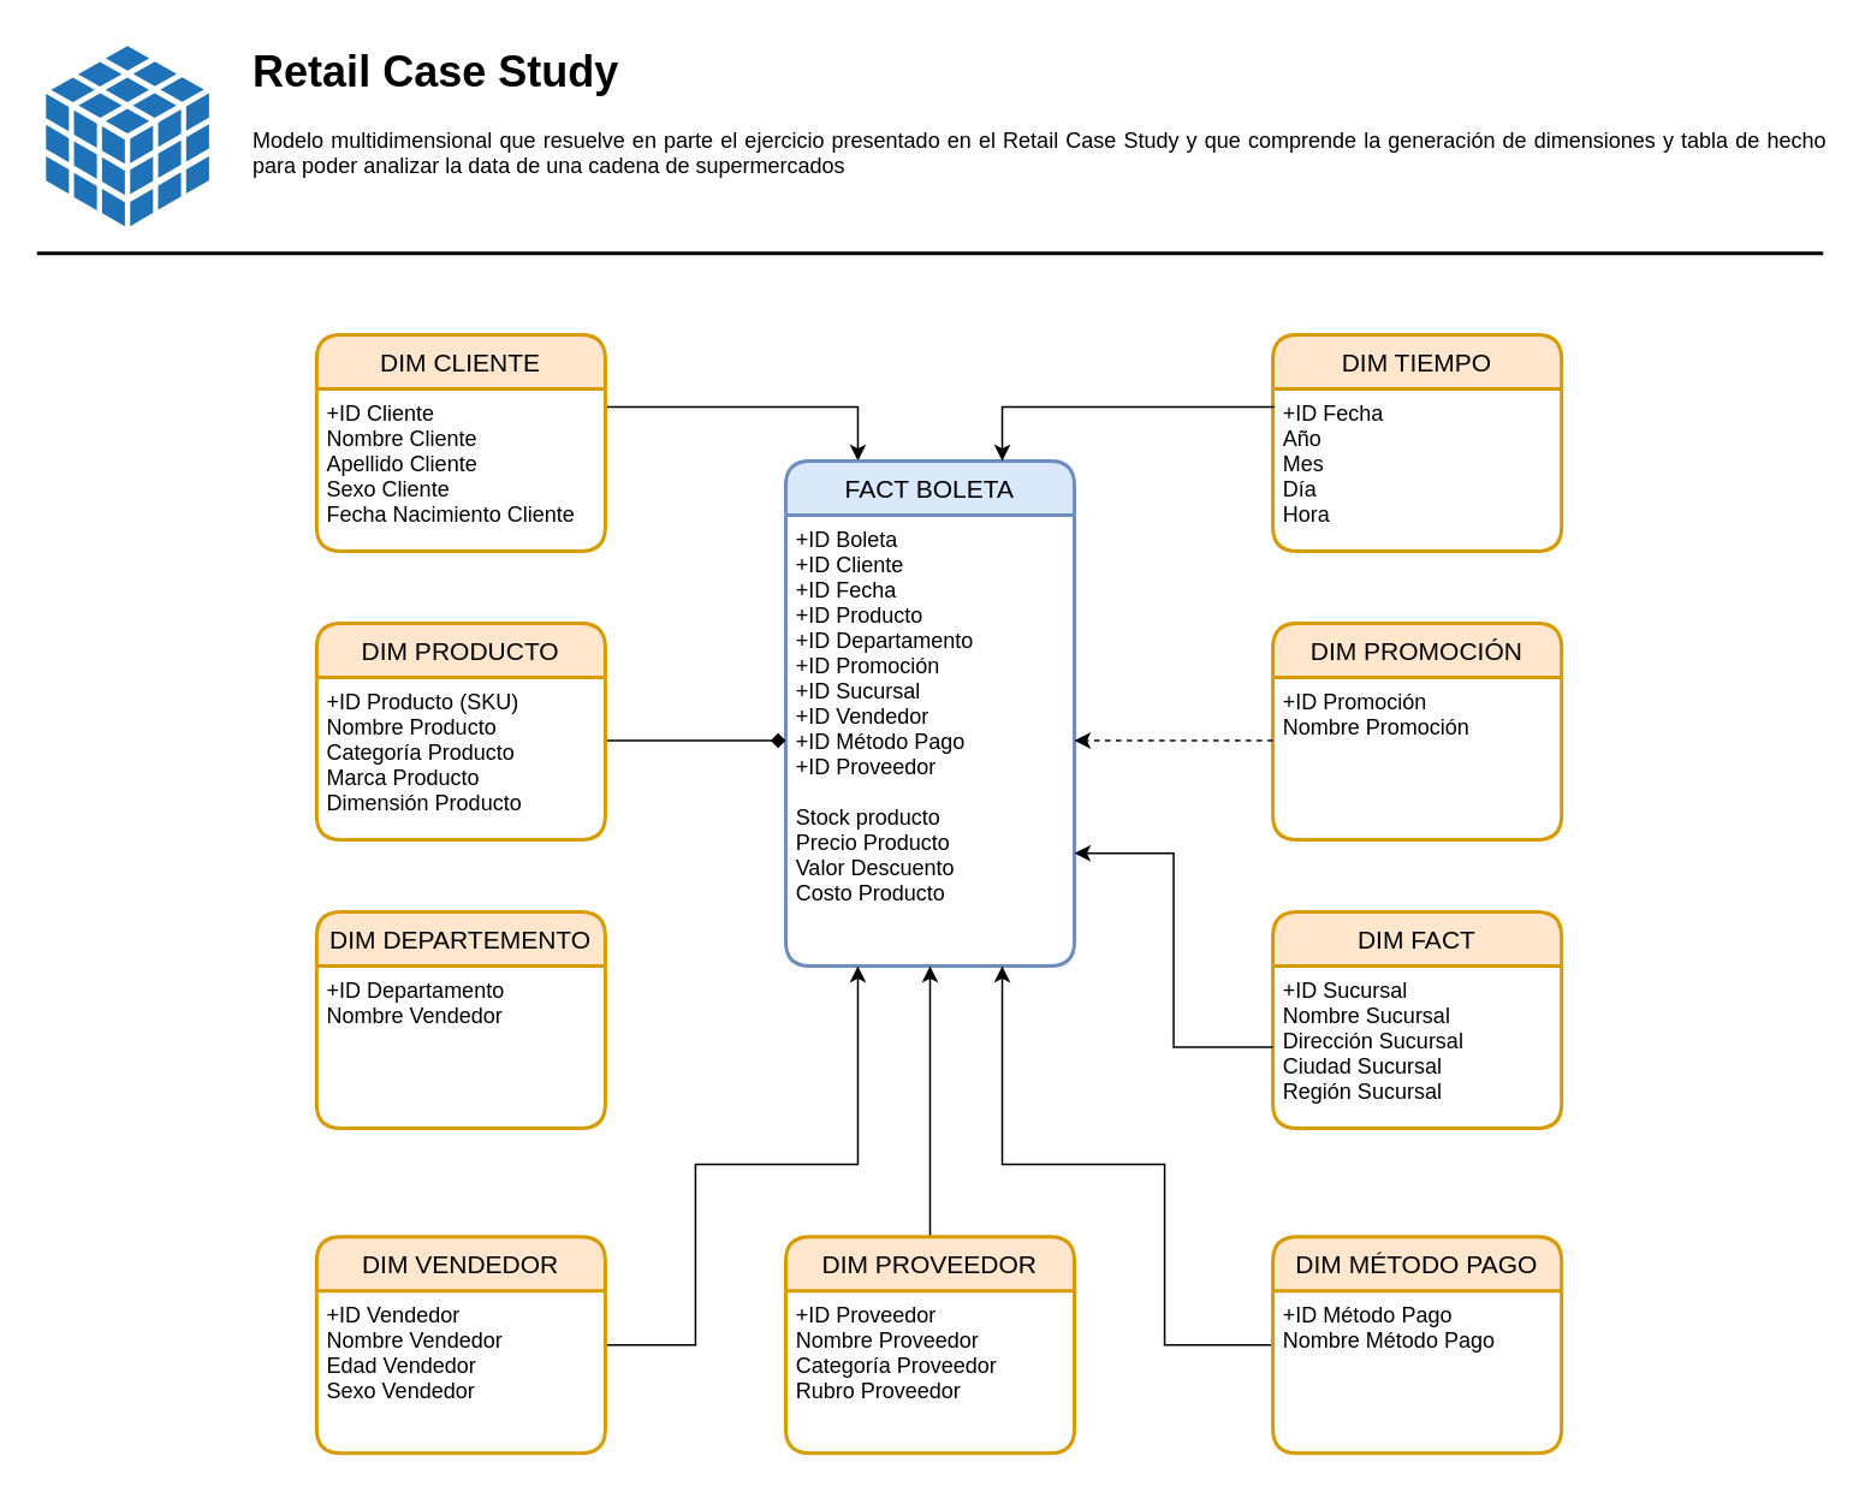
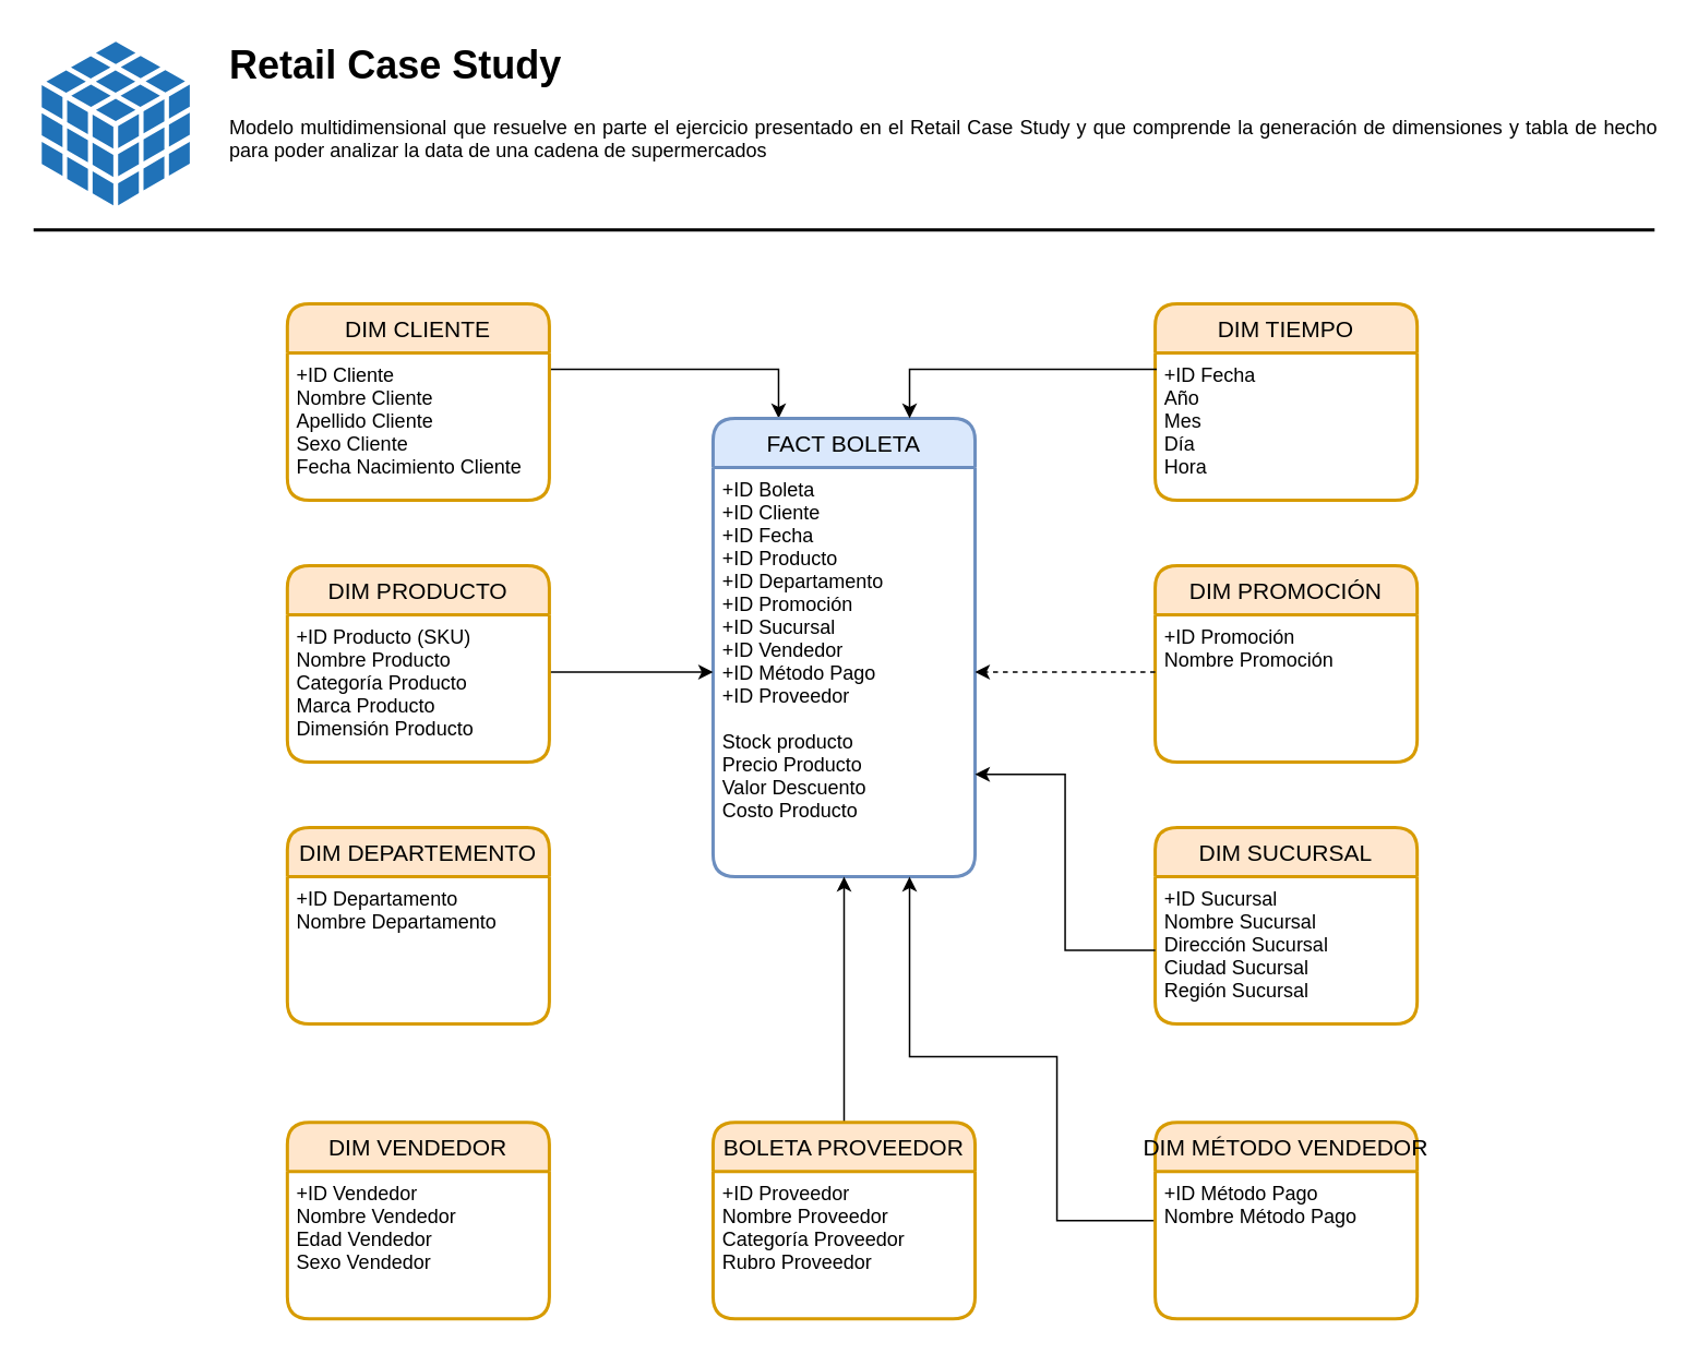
- <mxCell id="11" style="edgeStyle=orthogonalEdgeStyle;rounded=0;orthogonalLoop=1;jettySize=auto;html=1;exitX=1;exitY=0.5;exitDx=0;exitDy=0;entryX=0;entryY=0.5;entryDx=0;entryDy=0;endArrow=diamond;" edge="1" parent="1" source="12" target="6"><mxGeometry relative="1" as="geometry"><Array as="points"><mxPoint x="335" y="410" /></Array></mxGeometry></mxCell>
+ <mxCell id="11" style="edgeStyle=orthogonalEdgeStyle;rounded=0;orthogonalLoop=1;jettySize=auto;html=1;exitX=1;exitY=0.5;exitDx=0;exitDy=0;entryX=0;entryY=0.5;entryDx=0;entryDy=0;" edge="1" parent="1" source="12" target="6"><mxGeometry relative="1" as="geometry"><Array as="points"><mxPoint x="335" y="410" /></Array></mxGeometry></mxCell>
- <mxCell id="19" value="DIM FACT" style="swimlane;childLayout=stackLayout;horizontal=1;startSize=30;horizontalStack=0;rounded=1;fontSize=14;fontStyle=0;strokeWidth=2;resizeParent=0;resizeLast=1;shadow=0;dashed=0;align=center;fillColor=#ffe6cc;strokeColor=#d79b00;" parent="1" vertex="1"><mxGeometry x="705" y="505" width="160" height="120" as="geometry" /></mxCell>
+ <mxCell id="19" value="DIM SUCURSAL" style="swimlane;childLayout=stackLayout;horizontal=1;startSize=30;horizontalStack=0;rounded=1;fontSize=14;fontStyle=0;strokeWidth=2;resizeParent=0;resizeLast=1;shadow=0;dashed=0;align=center;fillColor=#ffe6cc;strokeColor=#d79b00;" parent="1" vertex="1"><mxGeometry x="705" y="505" width="160" height="120" as="geometry" /></mxCell>
- <mxCell id="15" value="+ID Departamento&#10;Nombre Vendedor&#10;" style="align=left;strokeColor=none;fillColor=none;spacingLeft=4;fontSize=12;verticalAlign=top;resizable=0;rotatable=0;part=1;" parent="14" vertex="1"><mxGeometry y="30" width="160" height="90" as="geometry" /></mxCell>
+ <mxCell id="15" value="+ID Departamento&#10;Nombre Departamento&#10;" style="align=left;strokeColor=none;fillColor=none;spacingLeft=4;fontSize=12;verticalAlign=top;resizable=0;rotatable=0;part=1;" parent="14" vertex="1"><mxGeometry y="30" width="160" height="90" as="geometry" /></mxCell>
- <mxCell id="22" style="edgeStyle=orthogonalEdgeStyle;rounded=0;orthogonalLoop=1;jettySize=auto;html=1;exitX=1;exitY=0.5;exitDx=0;exitDy=0;entryX=0.25;entryY=1;entryDx=0;entryDy=0;" edge="1" parent="1" source="23" target="5"><mxGeometry relative="1" as="geometry"><Array as="points"><mxPoint x="385" y="745" /><mxPoint x="385" y="645" /><mxPoint x="475" y="645" /></Array></mxGeometry></mxCell>
- <mxCell id="26" value="DIM PROVEEDOR" style="swimlane;childLayout=stackLayout;horizontal=1;startSize=30;horizontalStack=0;rounded=1;fontSize=14;fontStyle=0;strokeWidth=2;resizeParent=0;resizeLast=1;shadow=0;dashed=0;align=center;fillColor=#ffe6cc;strokeColor=#d79b00;" parent="1" vertex="1"><mxGeometry x="435" y="685" width="160" height="120" as="geometry" /></mxCell>
+ <mxCell id="26" value="BOLETA PROVEEDOR" style="swimlane;childLayout=stackLayout;horizontal=1;startSize=30;horizontalStack=0;rounded=1;fontSize=14;fontStyle=0;strokeWidth=2;resizeParent=0;resizeLast=1;shadow=0;dashed=0;align=center;fillColor=#ffe6cc;strokeColor=#d79b00;" parent="1" vertex="1"><mxGeometry x="435" y="685" width="160" height="120" as="geometry" /></mxCell>
- <mxCell id="31" value="DIM MÉTODO PAGO" style="swimlane;childLayout=stackLayout;horizontal=1;startSize=30;horizontalStack=0;rounded=1;fontSize=14;fontStyle=0;strokeWidth=2;resizeParent=0;resizeLast=1;shadow=0;dashed=0;align=center;fillColor=#ffe6cc;strokeColor=#d79b00;" vertex="1" parent="1"><mxGeometry x="705" y="685" width="160" height="120" as="geometry" /></mxCell>
+ <mxCell id="31" value="DIM MÉTODO VENDEDOR" style="swimlane;childLayout=stackLayout;horizontal=1;startSize=30;horizontalStack=0;rounded=1;fontSize=14;fontStyle=0;strokeWidth=2;resizeParent=0;resizeLast=1;shadow=0;dashed=0;align=center;fillColor=#ffe6cc;strokeColor=#d79b00;" vertex="1" parent="1"><mxGeometry x="705" y="685" width="160" height="120" as="geometry" /></mxCell>
